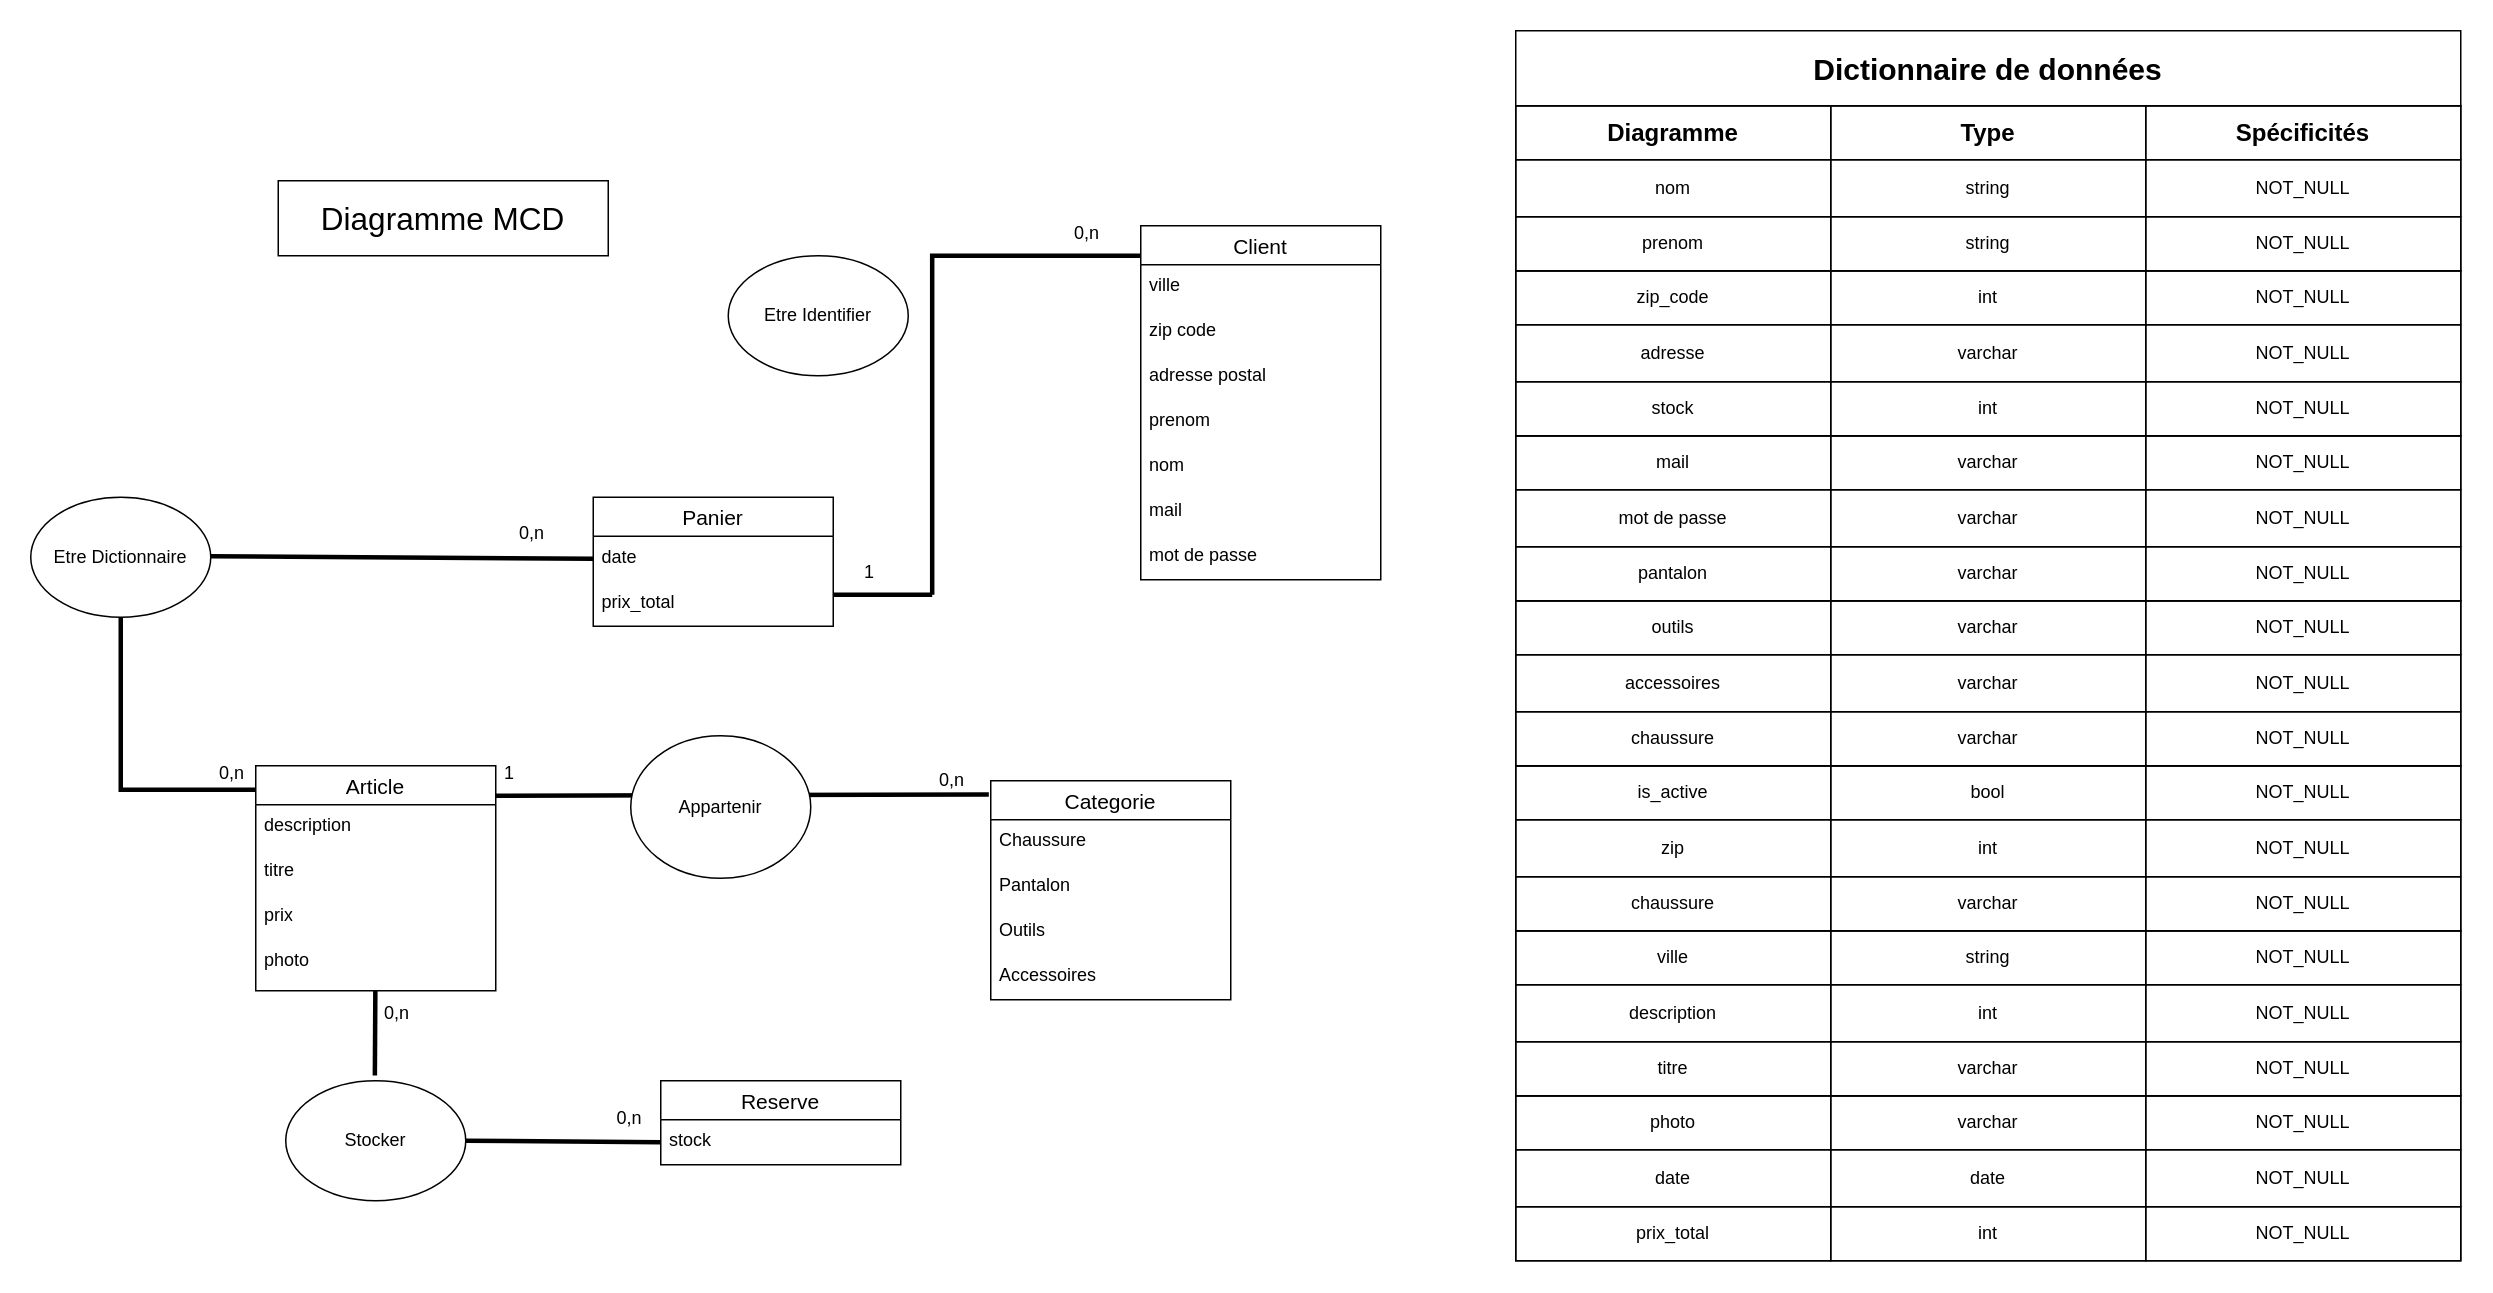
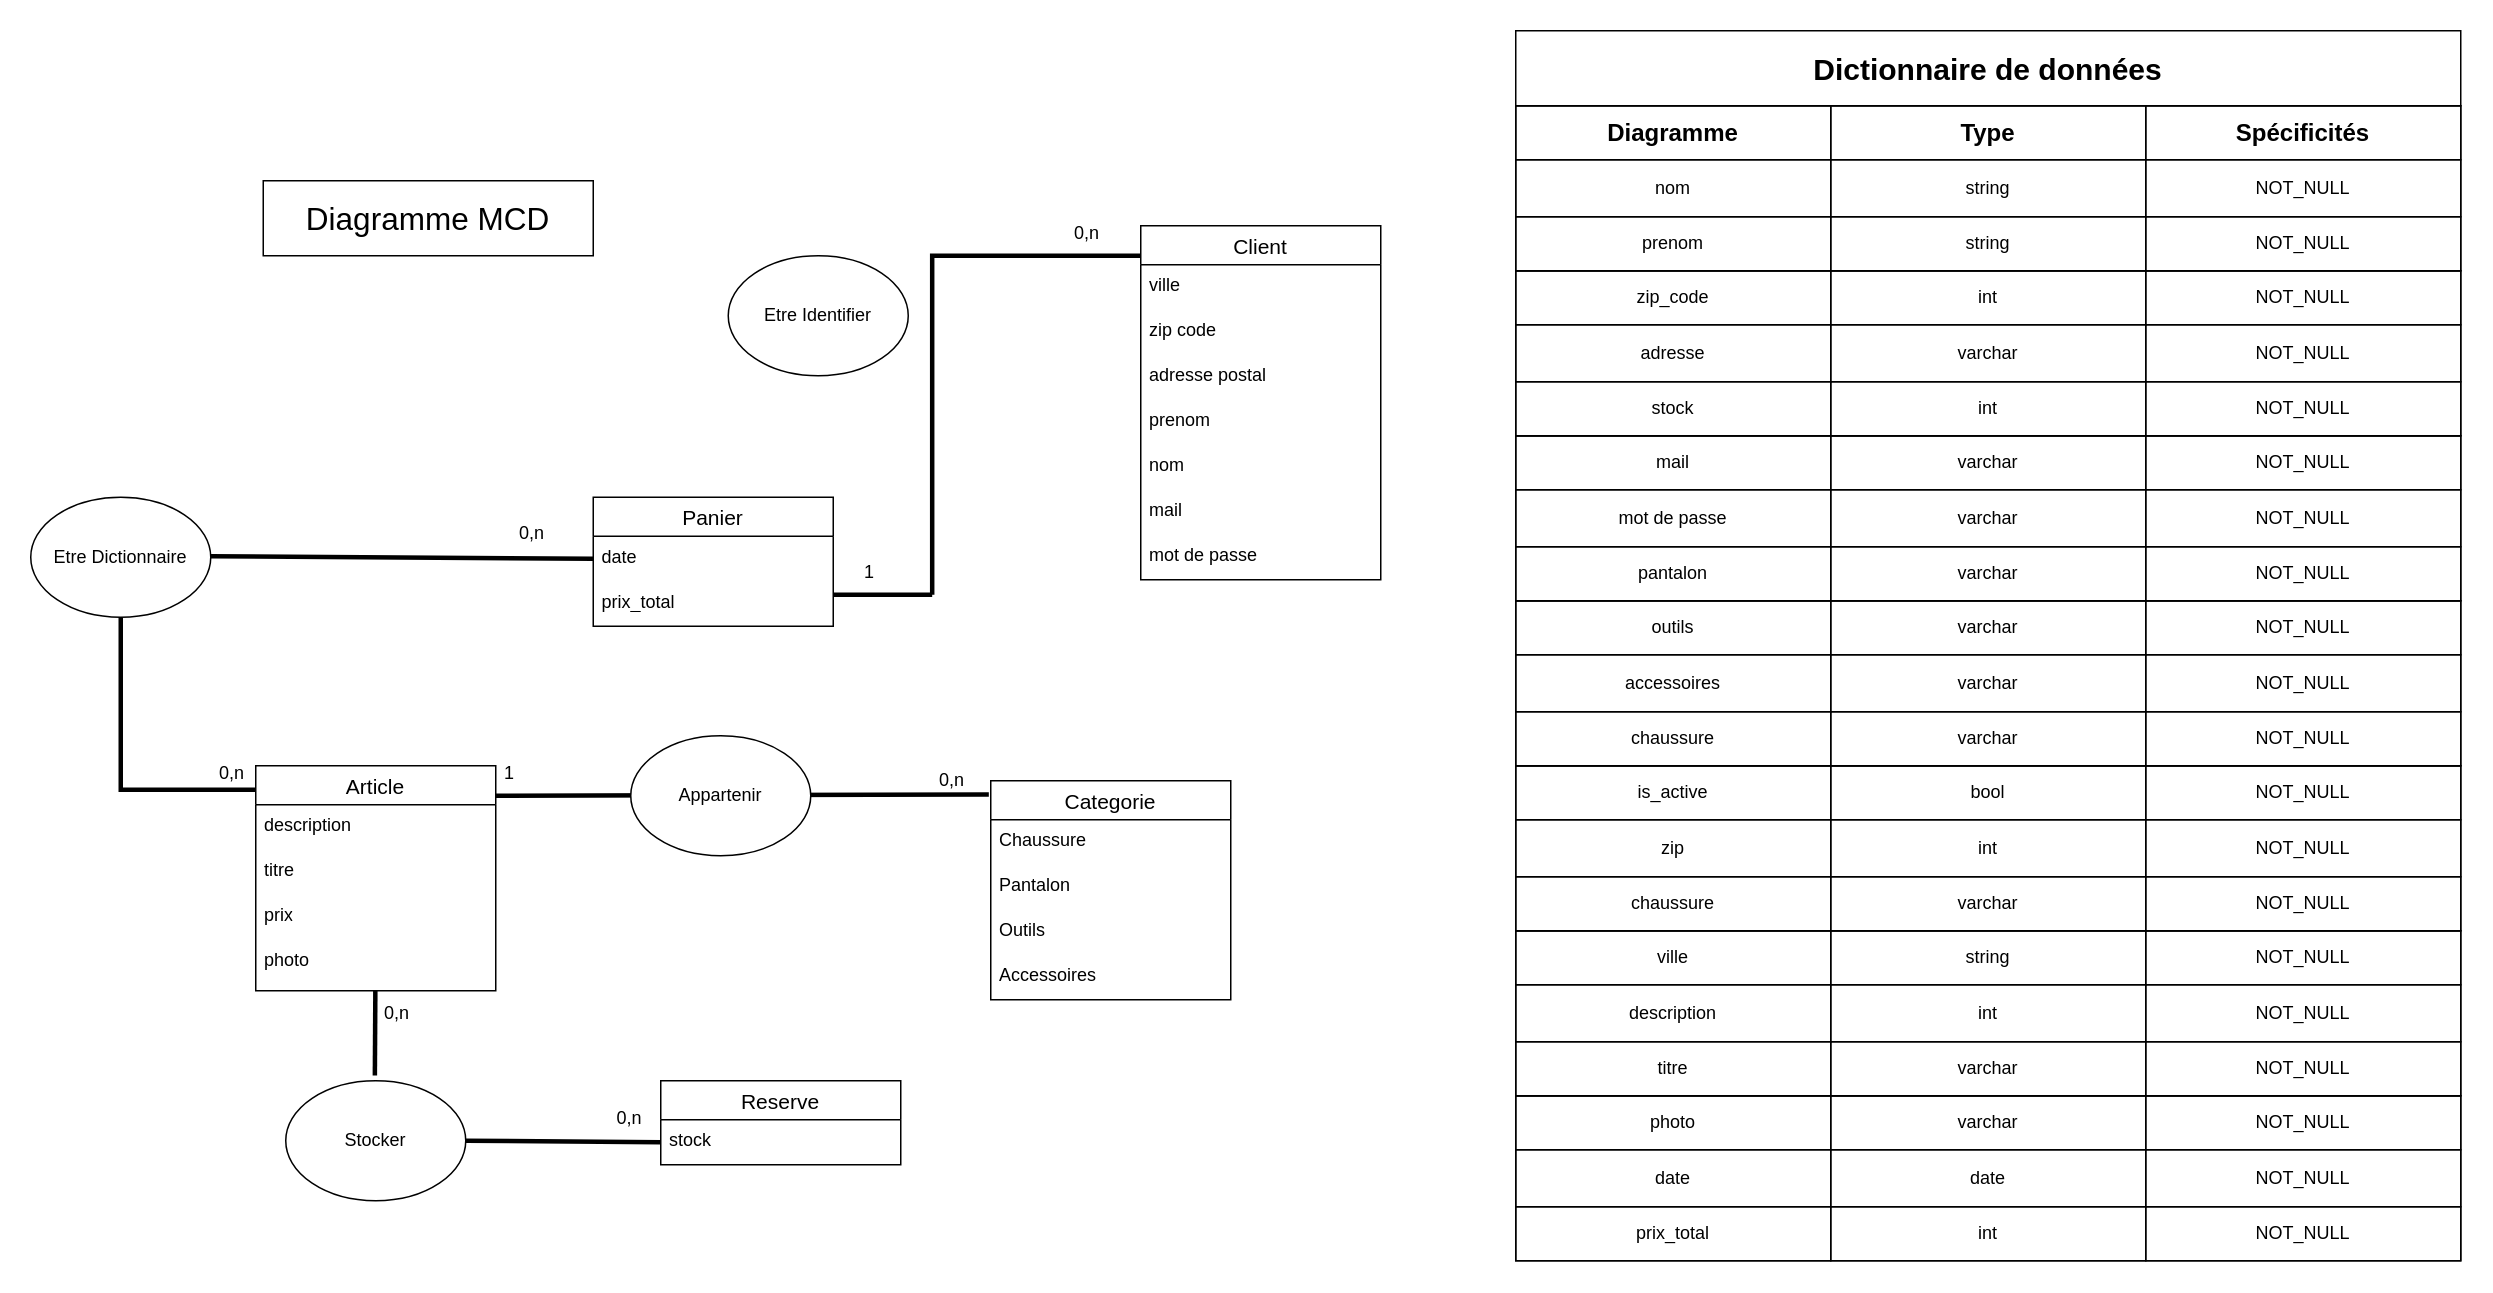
- <mxCell id="137" value="&lt;font style=&quot;font-size: 21px;&quot;&gt;Diagramme MCD&lt;/font&gt;" style="rounded=0;whiteSpace=wrap;html=1;" vertex="1" parent="1"><mxGeometry x="185" y="120" width="220" height="50" as="geometry" /></mxCell>
+ <mxCell id="137" value="&lt;font style=&quot;font-size: 21px;&quot;&gt;Diagramme MCD&lt;/font&gt;" style="rounded=0;whiteSpace=wrap;html=1;" vertex="1" parent="1"><mxGeometry x="175" y="120" width="220" height="50" as="geometry" /></mxCell>
- <mxCell id="20" value="Appartenir" style="ellipse;whiteSpace=wrap;html=1;" parent="1" vertex="1"><mxGeometry x="420" y="490" width="120" height="95" as="geometry" /></mxCell>
+ <mxCell id="20" value="Appartenir" style="ellipse;whiteSpace=wrap;html=1;" parent="1" vertex="1"><mxGeometry x="420" y="490" width="120" height="80" as="geometry" /></mxCell>
